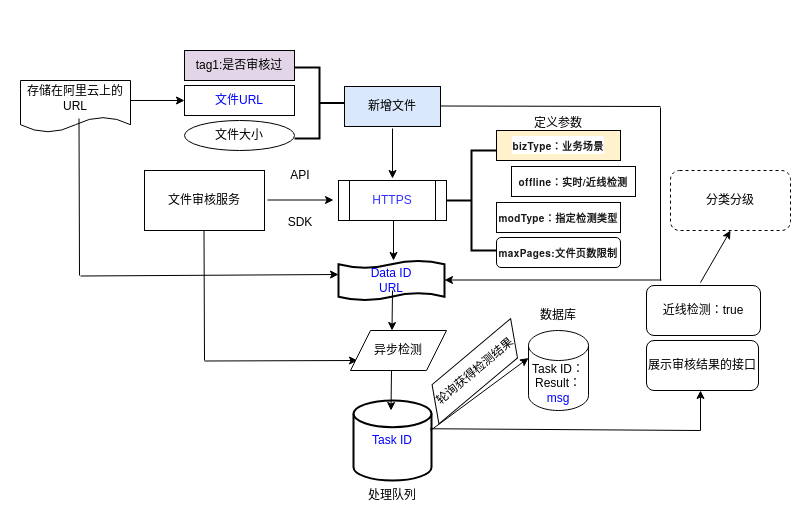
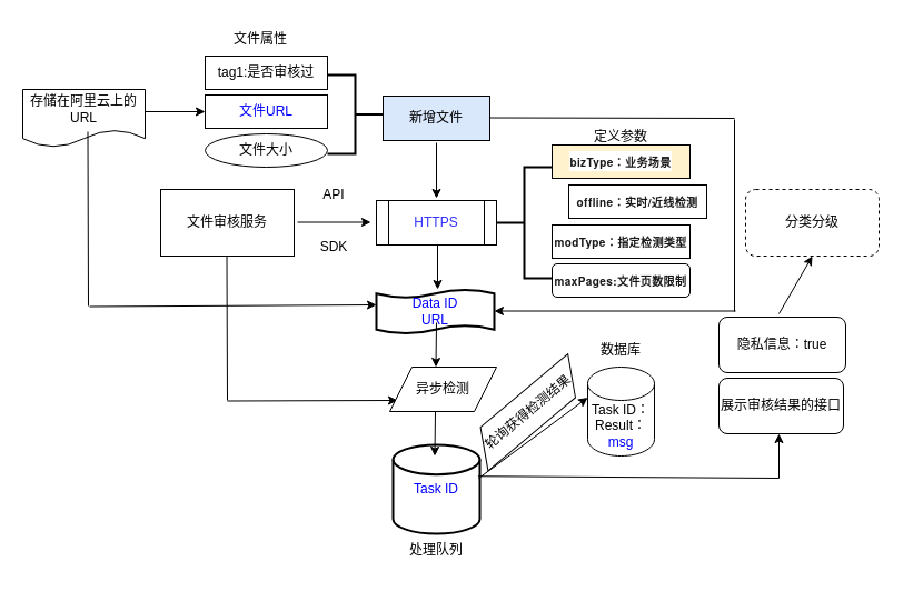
+ <mxCell id="36" value="文件属性" style="text;html=1;align=center;verticalAlign=middle;whiteSpace=wrap;rounded=0;" vertex="1" parent="1"><mxGeometry x="204" y="20" width="60" height="30" as="geometry" /></mxCell>
- <mxCell id="9" value="tag1:是否审核过" style="rounded=0;whiteSpace=wrap;html=1;fillColor=#e1d5e7;" vertex="1" parent="1"><mxGeometry x="184" y="50" width="110" height="30" as="geometry" /></mxCell>
+ <mxCell id="9" value="tag1:是否审核过" style="rounded=0;whiteSpace=wrap;html=1;" vertex="1" parent="1"><mxGeometry x="184" y="50" width="110" height="30" as="geometry" /></mxCell>
- <mxCell id="42" value="近线检测：true" style="rounded=1;whiteSpace=wrap;html=1;" vertex="1" parent="1"><mxGeometry x="646" y="285" width="114" height="50" as="geometry" /></mxCell>
+ <mxCell id="42" value="隐私信息：true" style="rounded=1;whiteSpace=wrap;html=1;" vertex="1" parent="1"><mxGeometry x="646" y="285" width="114" height="50" as="geometry" /></mxCell>
